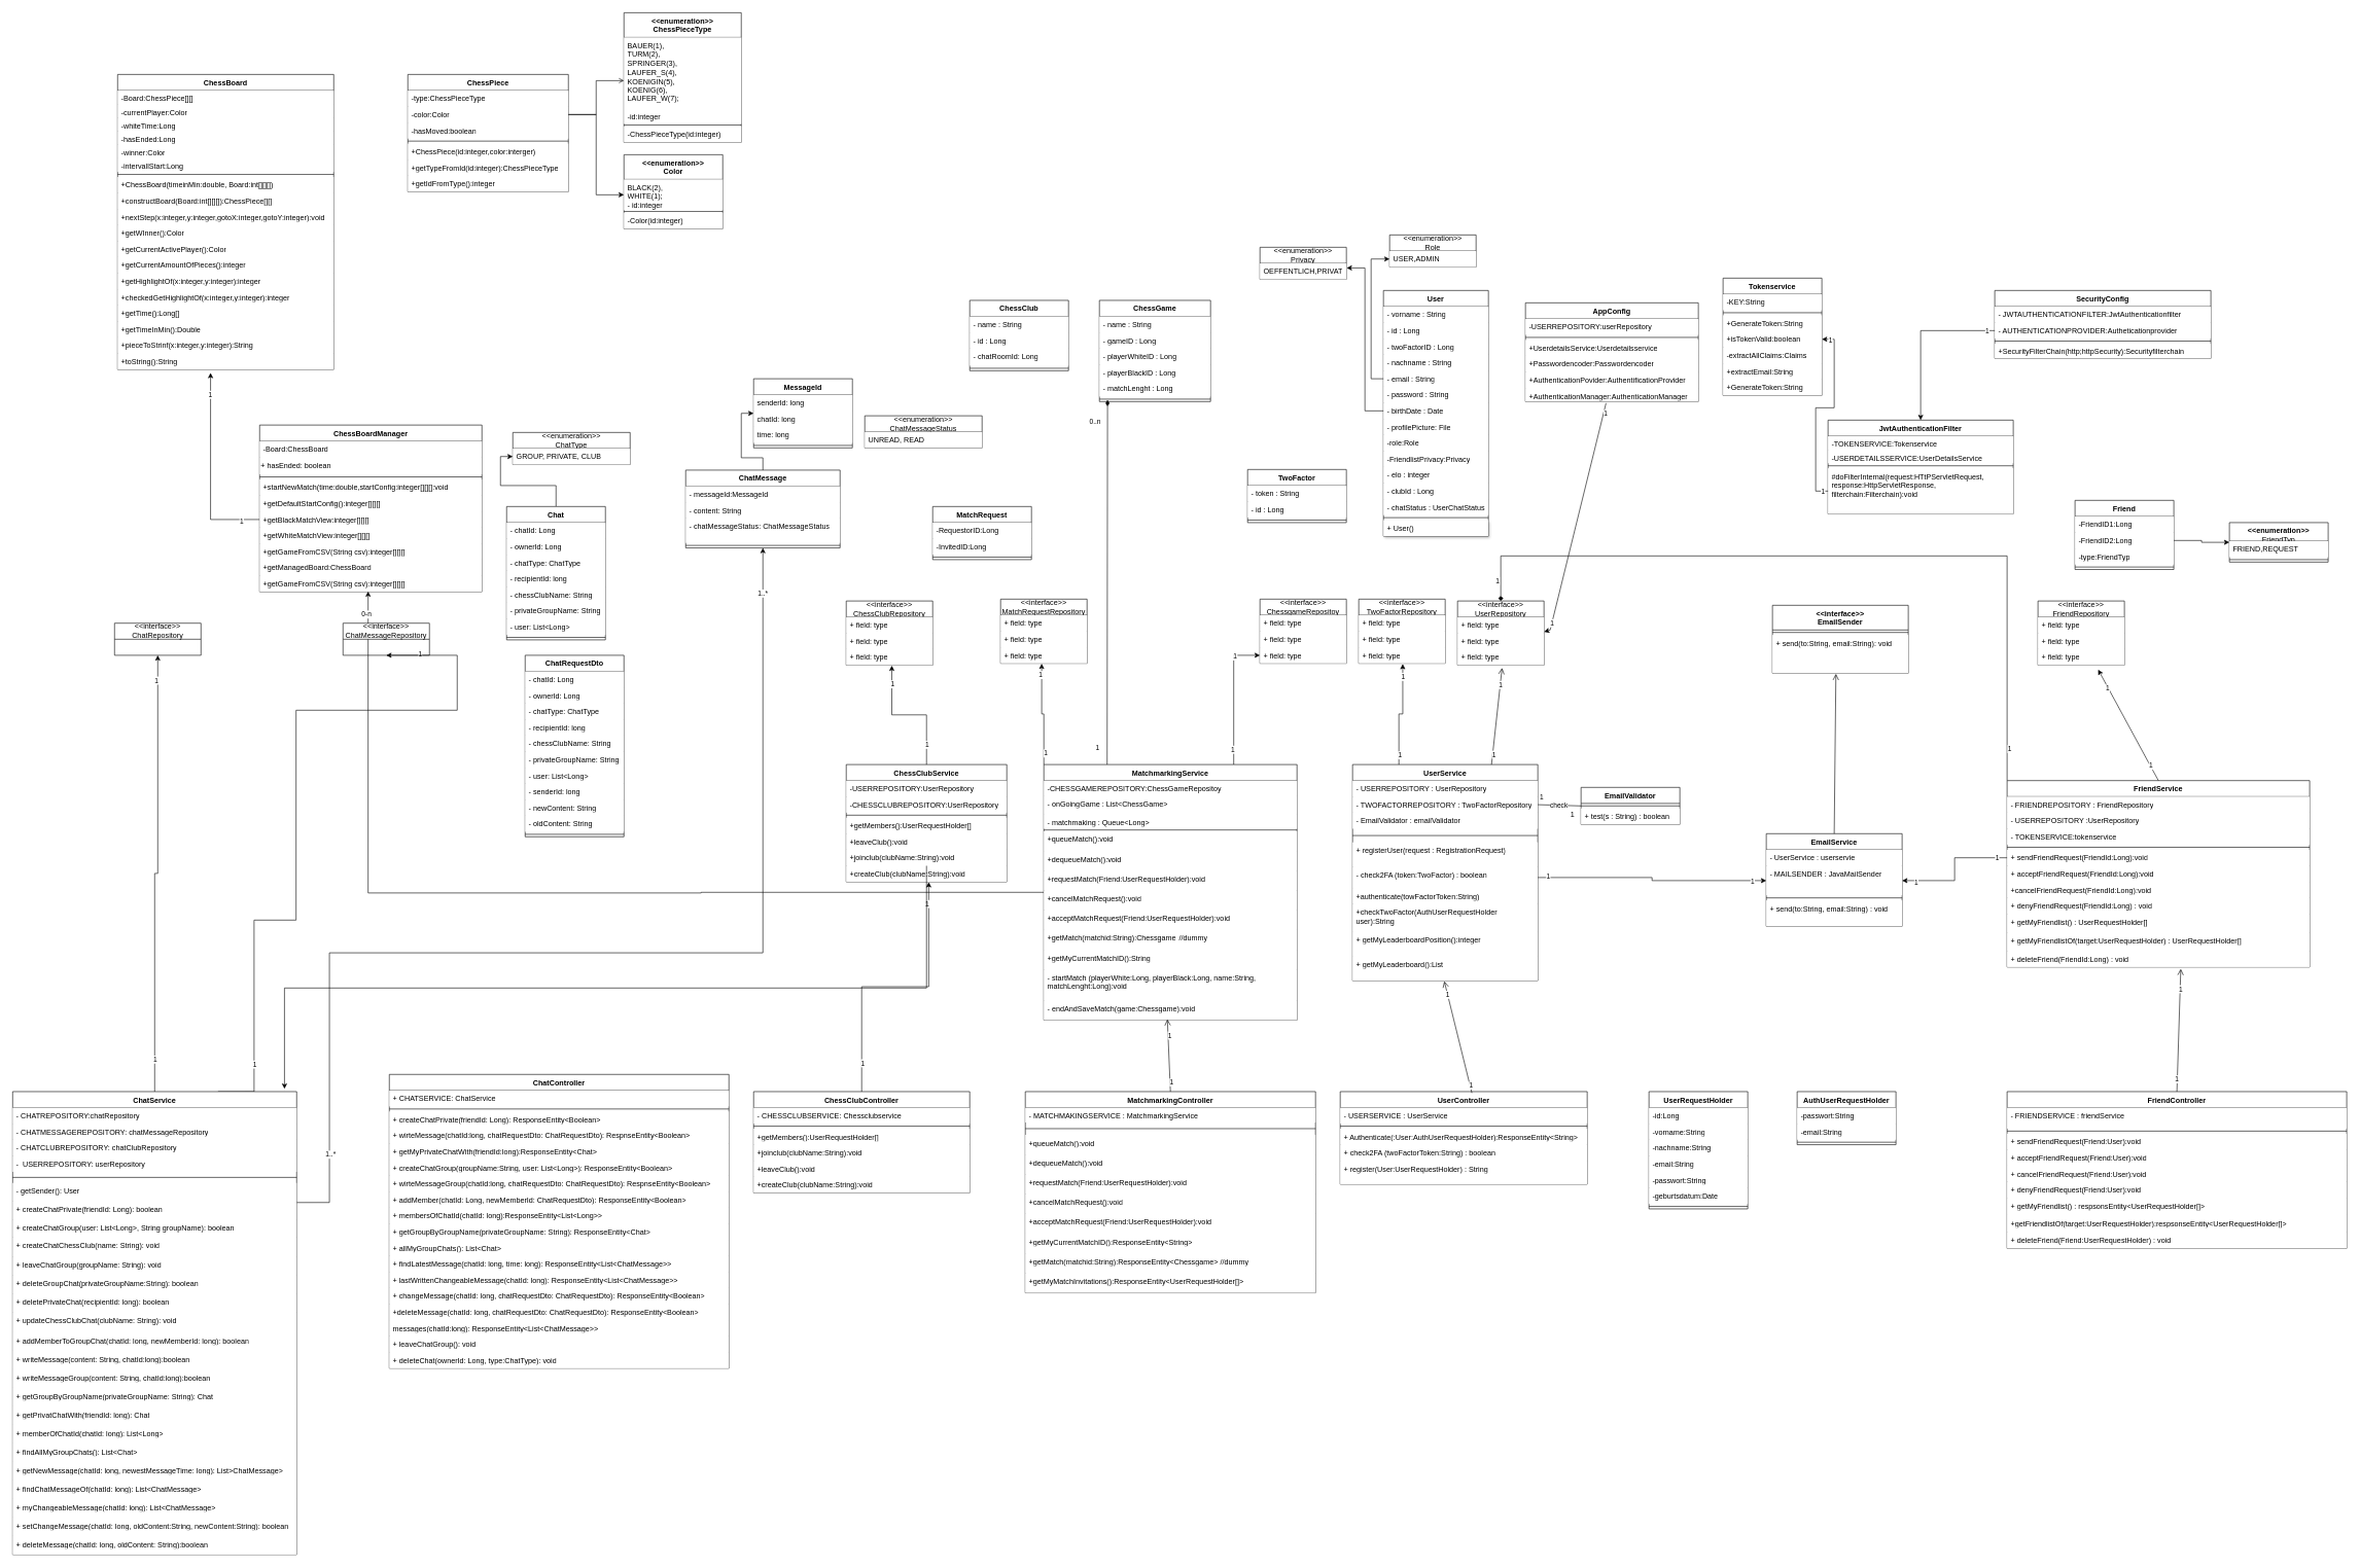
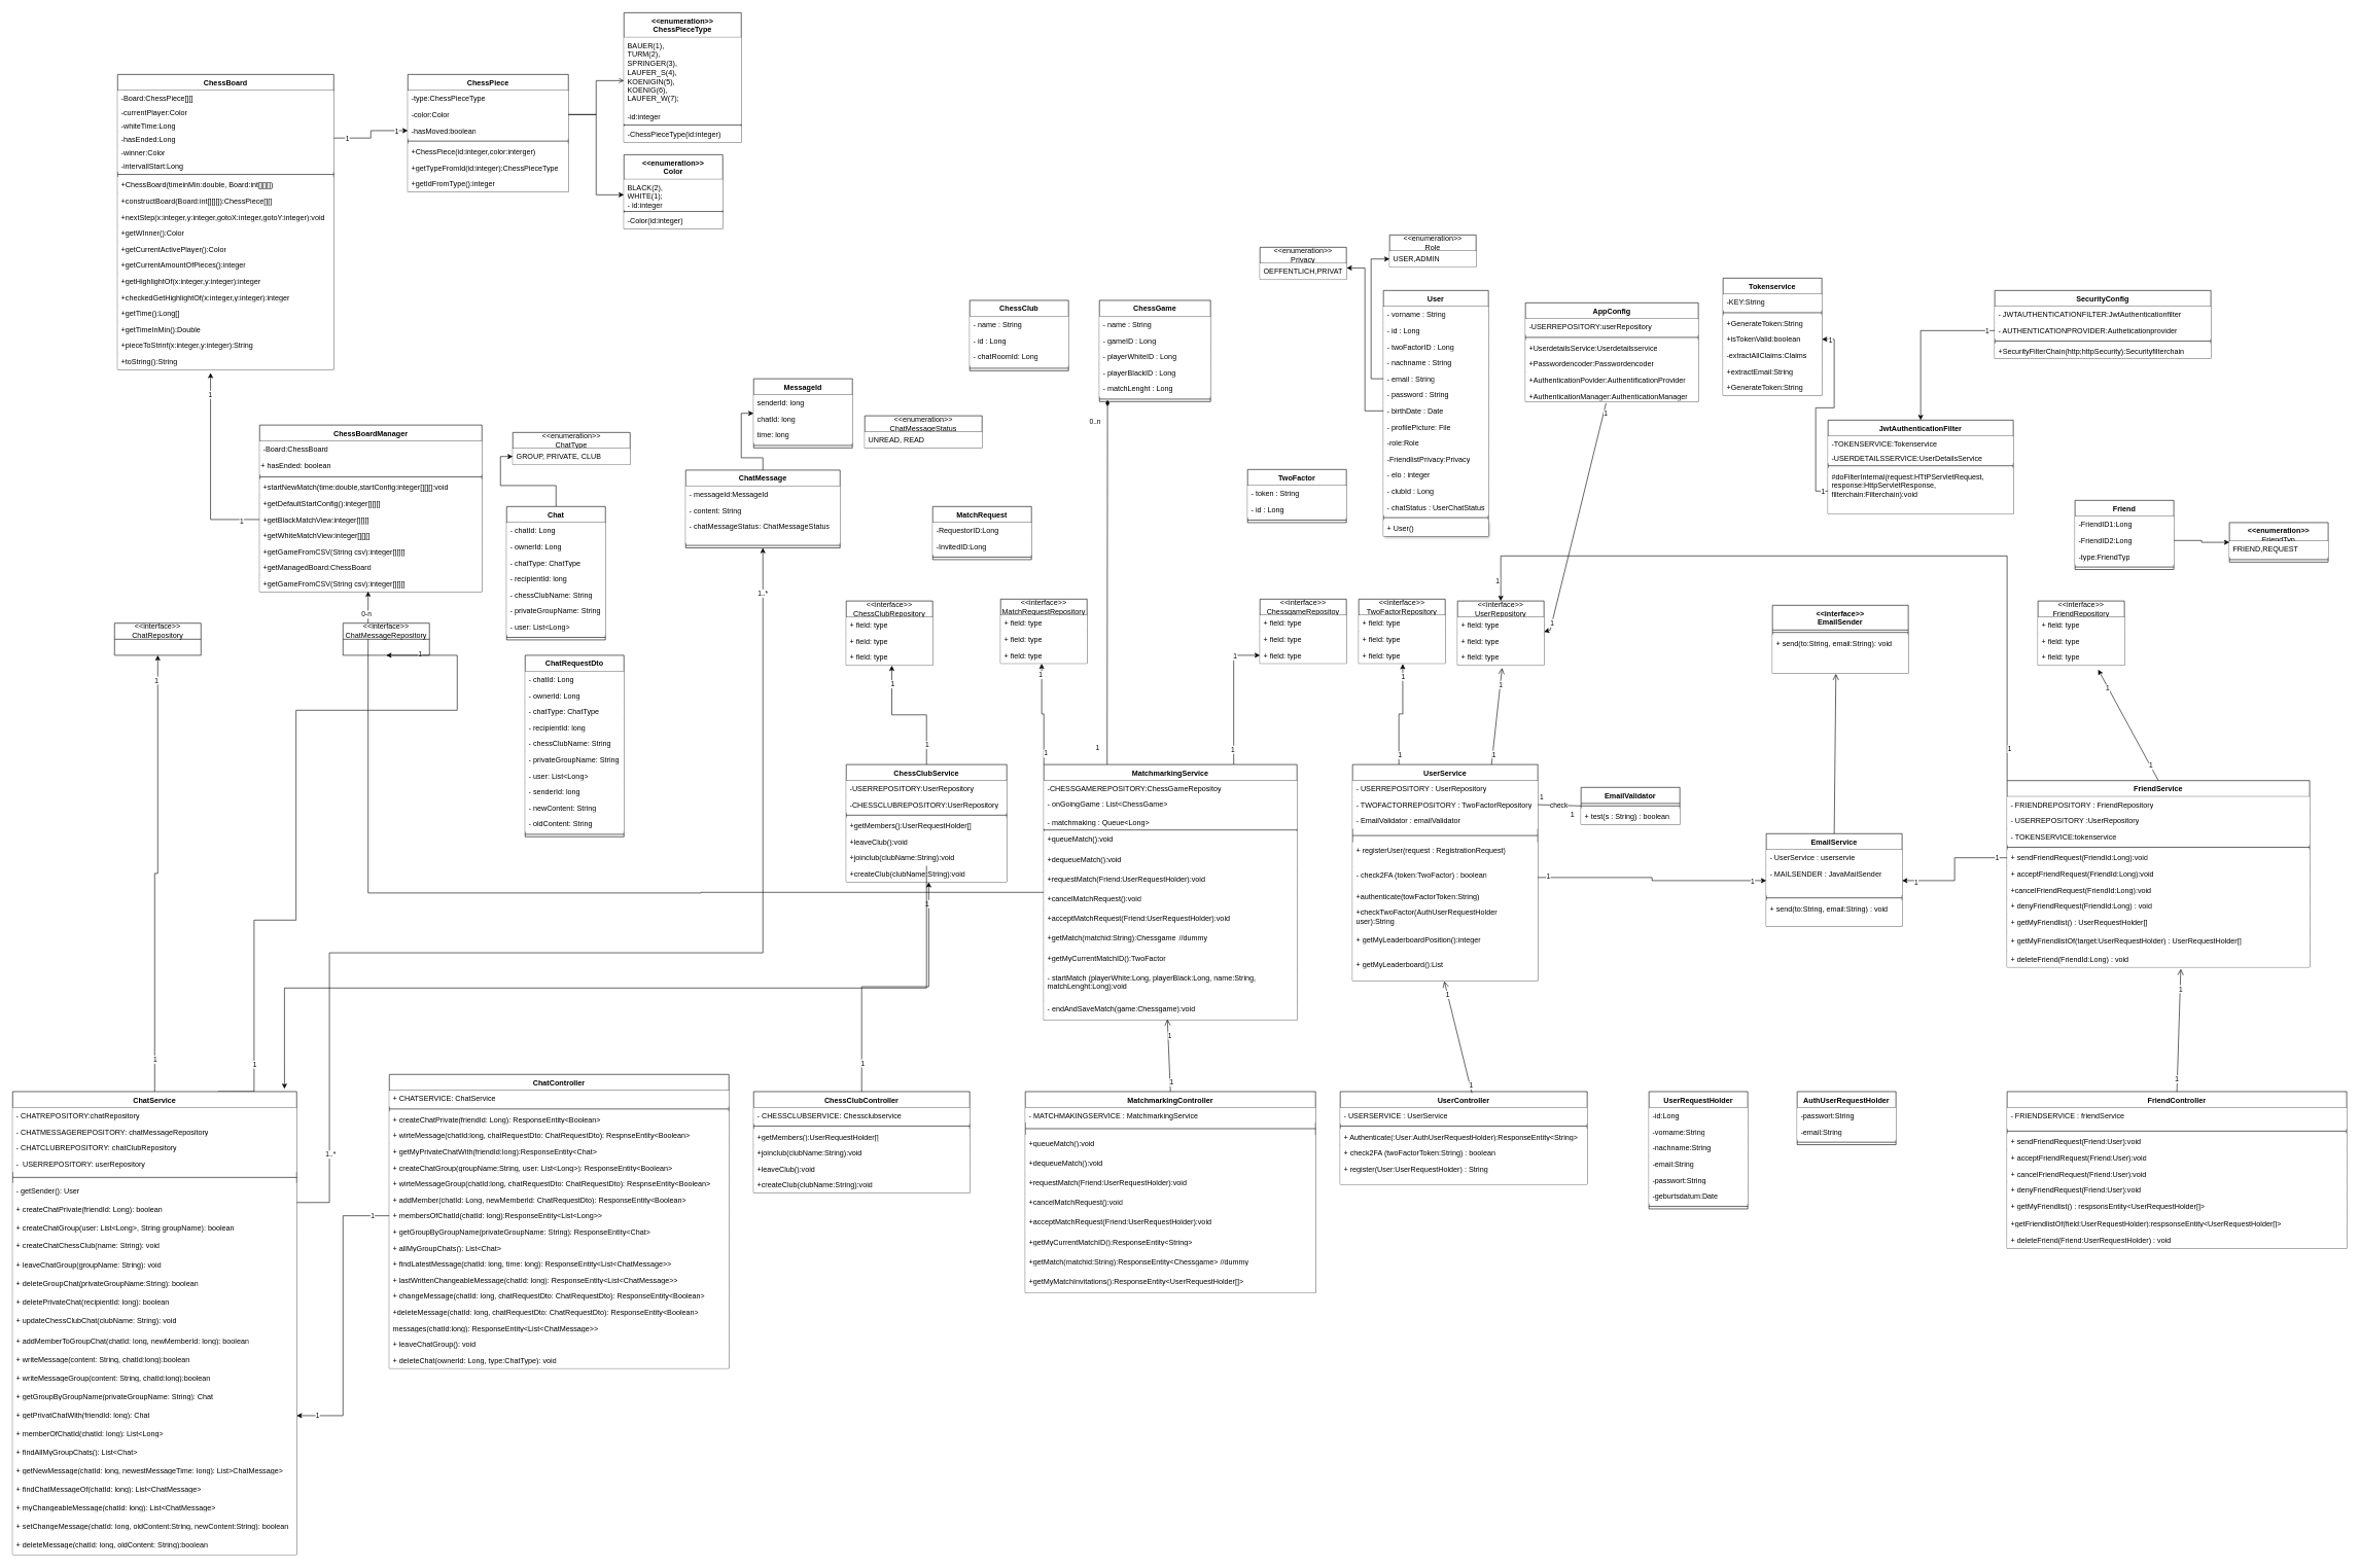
+ <mxCell id="387" style="edgeStyle=orthogonalEdgeStyle;rounded=0;orthogonalLoop=1;jettySize=auto;html=1;entryX=0;entryY=0.5;entryDx=0;entryDy=0;fillColor=#FFFFFF;" parent="1" source="355" target="374" edge="1"><mxGeometry relative="1" as="geometry" /></mxCell>
+ <mxCell id="388" value="1" style="edgeLabel;html=1;align=center;verticalAlign=middle;resizable=0;points=[];fillColor=#FFFFFF;" parent="387" vertex="1" connectable="0"><mxGeometry x="-0.683" relative="1" as="geometry"><mxPoint as="offset" /></mxGeometry></mxCell>
+ <mxCell id="389" value="1" style="edgeLabel;html=1;align=center;verticalAlign=middle;resizable=0;points=[];fillColor=#FFFFFF;" parent="387" vertex="1" connectable="0"><mxGeometry x="0.711" relative="1" as="geometry"><mxPoint as="offset" /></mxGeometry></mxCell>
- <mxCell id="32" style="edgeStyle=orthogonalEdgeStyle;rounded=0;orthogonalLoop=1;jettySize=auto;html=1;exitX=0;exitY=0;exitDx=0;exitDy=0;entryX=0.5;entryY=0;entryDx=0;entryDy=0;fillColor=#FFFFFF;endArrow=diamond;" parent="1" source="35" target="47" edge="1"><mxGeometry relative="1" as="geometry"><mxPoint x="3160" y="900" as="targetPoint" /><Array as="points"><mxPoint x="3250" y="900" /><mxPoint x="2430" y="900" /></Array></mxGeometry></mxCell>
+ <mxCell id="32" style="edgeStyle=orthogonalEdgeStyle;rounded=0;orthogonalLoop=1;jettySize=auto;html=1;exitX=0;exitY=0;exitDx=0;exitDy=0;entryX=0.5;entryY=0;entryDx=0;entryDy=0;fillColor=#FFFFFF;" parent="1" source="35" target="47" edge="1"><mxGeometry relative="1" as="geometry"><mxPoint x="3160" y="900" as="targetPoint" /><Array as="points"><mxPoint x="3250" y="900" /><mxPoint x="2430" y="900" /></Array></mxGeometry></mxCell>
- <mxCell id="74" value="+getMyCurrentMatchID():String" style="text;strokeColor=none;fillColor=#FFFFFF;align=left;verticalAlign=top;spacingLeft=4;spacingRight=4;overflow=hidden;rotatable=0;points=[[0,0.5],[1,0.5]];portConstraint=eastwest;whiteSpace=wrap;html=1;" parent="63" vertex="1"><mxGeometry y="300" width="410" height="32" as="geometry" /></mxCell>
+ <mxCell id="74" value="+getMyCurrentMatchID():TwoFactor" style="text;strokeColor=none;fillColor=#FFFFFF;align=left;verticalAlign=top;spacingLeft=4;spacingRight=4;overflow=hidden;rotatable=0;points=[[0,0.5],[1,0.5]];portConstraint=eastwest;whiteSpace=wrap;html=1;" parent="63" vertex="1"><mxGeometry y="300" width="410" height="32" as="geometry" /></mxCell>
+ <mxCell id="411" style="edgeStyle=orthogonalEdgeStyle;rounded=0;orthogonalLoop=1;jettySize=auto;html=1;" edge="1" parent="1" source="269" target="317"><mxGeometry relative="1" as="geometry" /></mxCell>
+ <mxCell id="412" value="1" style="edgeLabel;html=1;align=center;verticalAlign=middle;resizable=0;points=[];" vertex="1" connectable="0" parent="411"><mxGeometry x="0.856" y="-1" relative="1" as="geometry"><mxPoint as="offset" /></mxGeometry></mxCell>
+ <mxCell id="413" value="1" style="edgeLabel;html=1;align=center;verticalAlign=middle;resizable=0;points=[];" vertex="1" connectable="0" parent="411"><mxGeometry x="-0.881" y="-1" relative="1" as="geometry"><mxPoint as="offset" /></mxGeometry></mxCell>
- <mxCell id="30" value="+getFriendlistOf(target:UserRequestHolder):respsonseEntity&amp;lt;UserRequestHolder[]&amp;gt;" style="text;strokeColor=none;fillColor=#FFFFFF;align=left;verticalAlign=top;spacingLeft=4;spacingRight=4;overflow=hidden;rotatable=0;points=[[0,0.5],[1,0.5]];portConstraint=eastwest;whiteSpace=wrap;html=1;" parent="22" vertex="1"><mxGeometry y="200" width="550" height="28" as="geometry" /></mxCell>
+ <mxCell id="30" value="+getFriendlistOf(field:UserRequestHolder):respsonseEntity&amp;lt;UserRequestHolder[]&amp;gt;" style="text;strokeColor=none;fillColor=#FFFFFF;align=left;verticalAlign=top;spacingLeft=4;spacingRight=4;overflow=hidden;rotatable=0;points=[[0,0.5],[1,0.5]];portConstraint=eastwest;whiteSpace=wrap;html=1;" parent="22" vertex="1"><mxGeometry y="200" width="550" height="28" as="geometry" /></mxCell>
